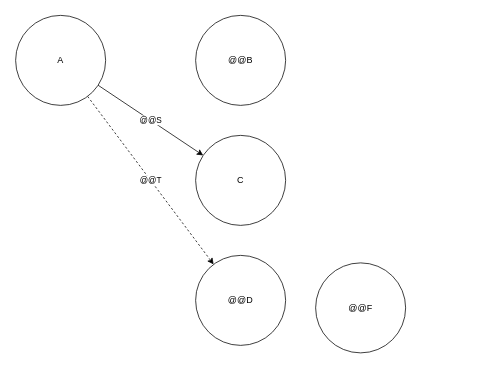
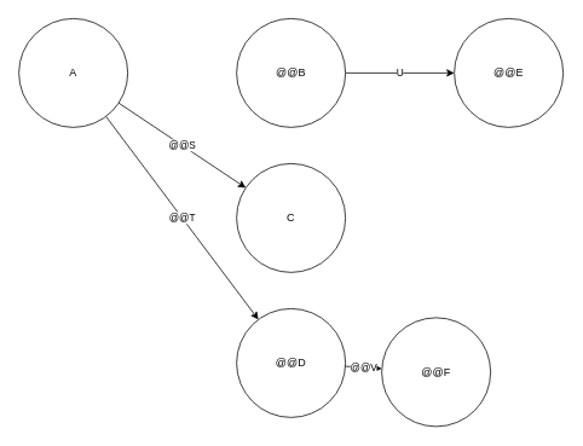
+ <mxCell id="5" value="U" style="edgeStyle=none;rounded=0;orthogonalLoop=1;jettySize=auto;html=1;" edge="1" parent="1" source="6" target="10"><mxGeometry relative="1" as="geometry" /></mxCell>
+ <mxCell id="10" value="@@E" style="ellipse;whiteSpace=wrap;html=1;aspect=fixed;" vertex="1" parent="1"><mxGeometry x="500" width="120" height="120" as="geometry" y="20" /></mxCell>
- <mxCell id="3" value="@@T" style="edgeStyle=none;rounded=0;orthogonalLoop=1;jettySize=auto;html=1;dashed=1;" parent="1" source="4" target="9" edge="1"><mxGeometry relative="1" as="geometry" /></mxCell>
+ <mxCell id="3" value="@@T" style="edgeStyle=none;rounded=0;orthogonalLoop=1;jettySize=auto;html=1;" parent="1" source="4" target="9" edge="1"><mxGeometry relative="1" as="geometry" /></mxCell>
+ <mxCell id="8" value="@@V" style="edgeStyle=none;rounded=0;orthogonalLoop=1;jettySize=auto;html=1;" edge="1" parent="1" source="9" target="11"><mxGeometry relative="1" as="geometry" /></mxCell>
